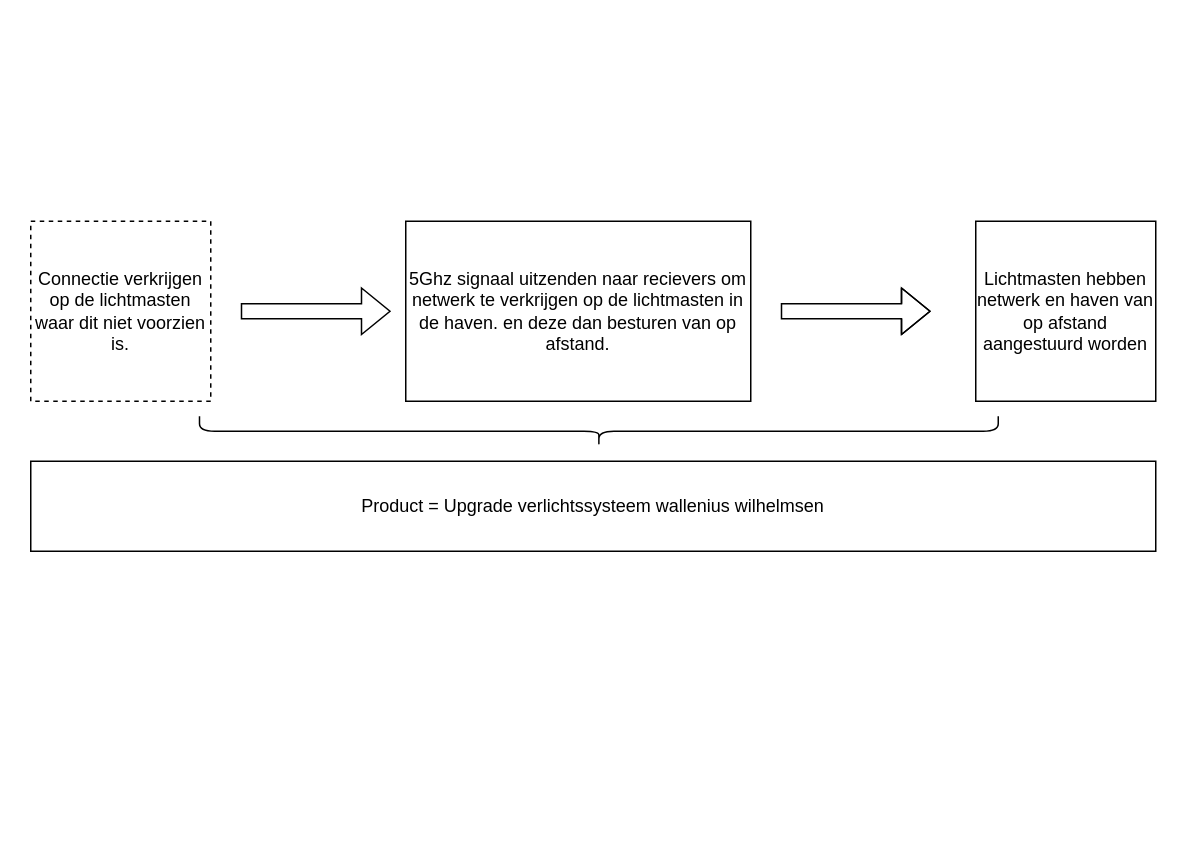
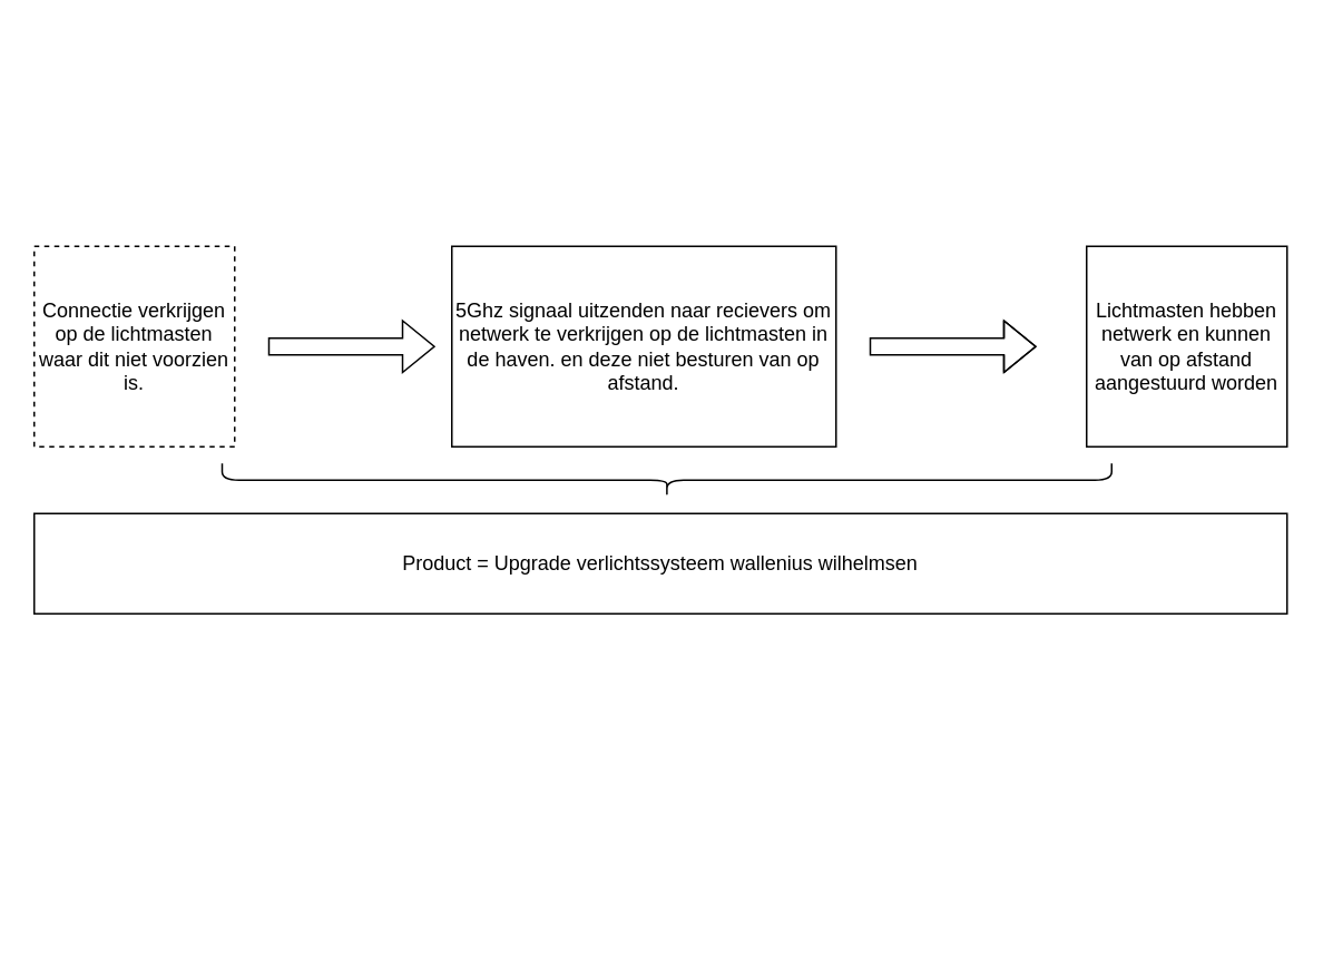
- <mxCell id="4" value="5Ghz signaal uitzenden naar recievers om netwerk te verkrijgen op de lichtmasten in de haven. en deze dan besturen van op afstand." style="rounded=0;whiteSpace=wrap;html=1;" vertex="1" parent="1"><mxGeometry x="270" y="147" width="230" height="120" as="geometry" /></mxCell>
+ <mxCell id="4" value="5Ghz signaal uitzenden naar recievers om netwerk te verkrijgen op de lichtmasten in de haven. en deze niet besturen van op afstand." style="rounded=0;whiteSpace=wrap;html=1;" vertex="1" parent="1"><mxGeometry x="270" y="147" width="230" height="120" as="geometry" /></mxCell>
- <mxCell id="6" value="Lichtmasten hebben netwerk en haven van op afstand aangestuurd worden" style="rounded=0;whiteSpace=wrap;html=1;" vertex="1" parent="1"><mxGeometry x="650" y="147" width="120" height="120" as="geometry" /></mxCell>
+ <mxCell id="6" value="Lichtmasten hebben netwerk en kunnen van op afstand aangestuurd worden" style="rounded=0;whiteSpace=wrap;html=1;" vertex="1" parent="1"><mxGeometry x="650" y="147" width="120" height="120" as="geometry" /></mxCell>
